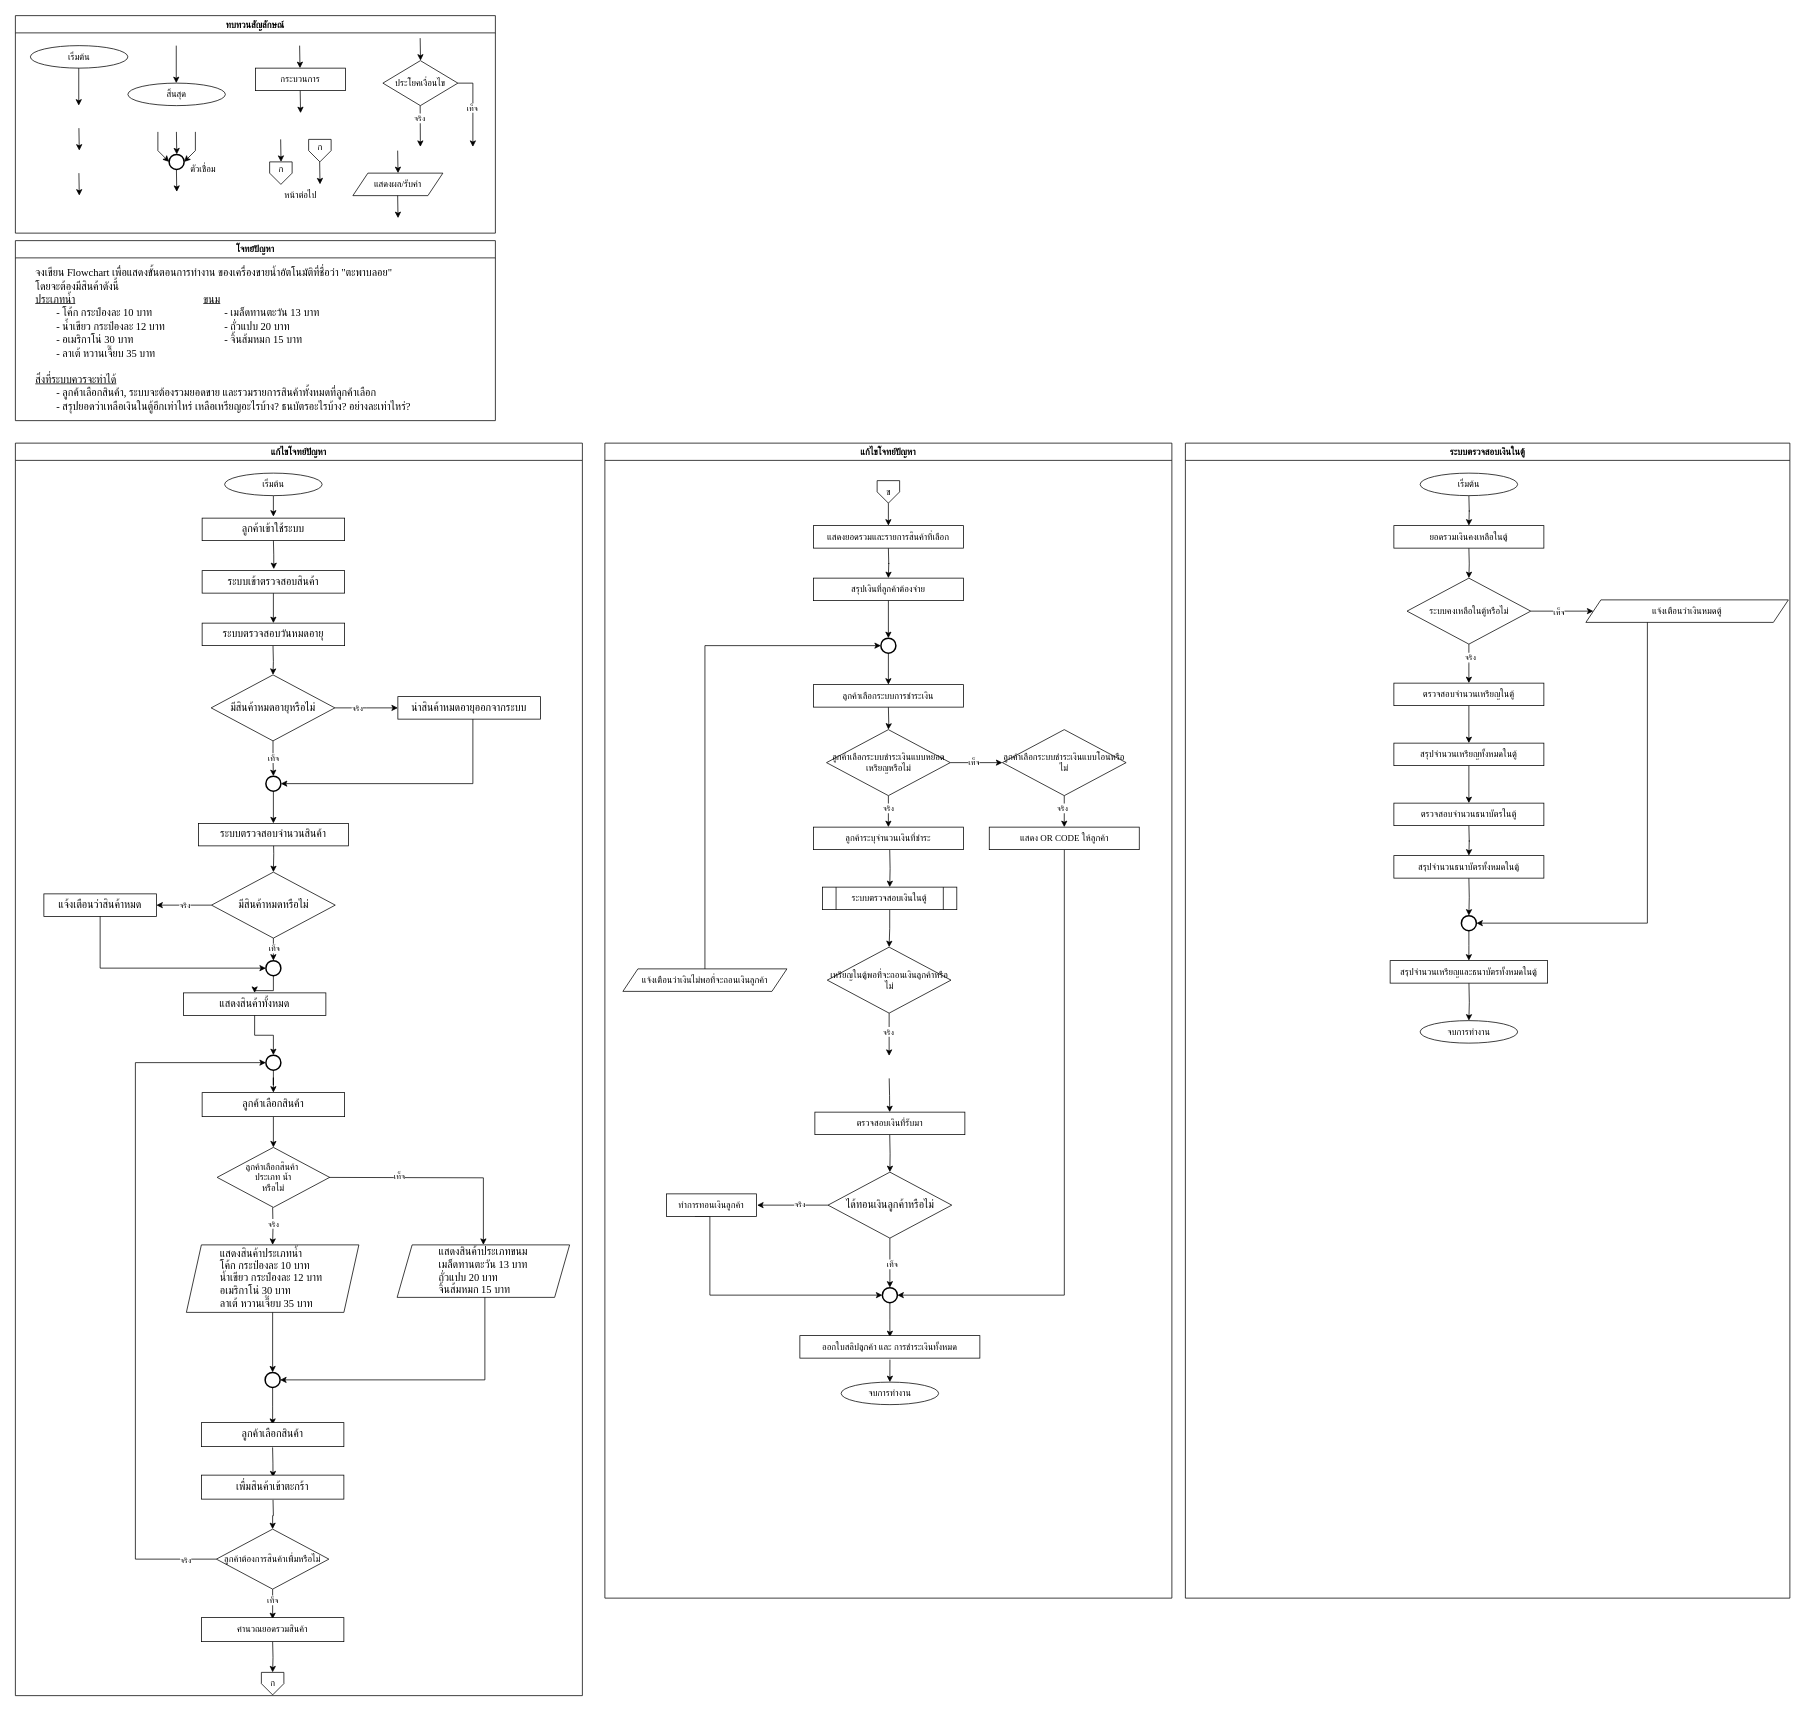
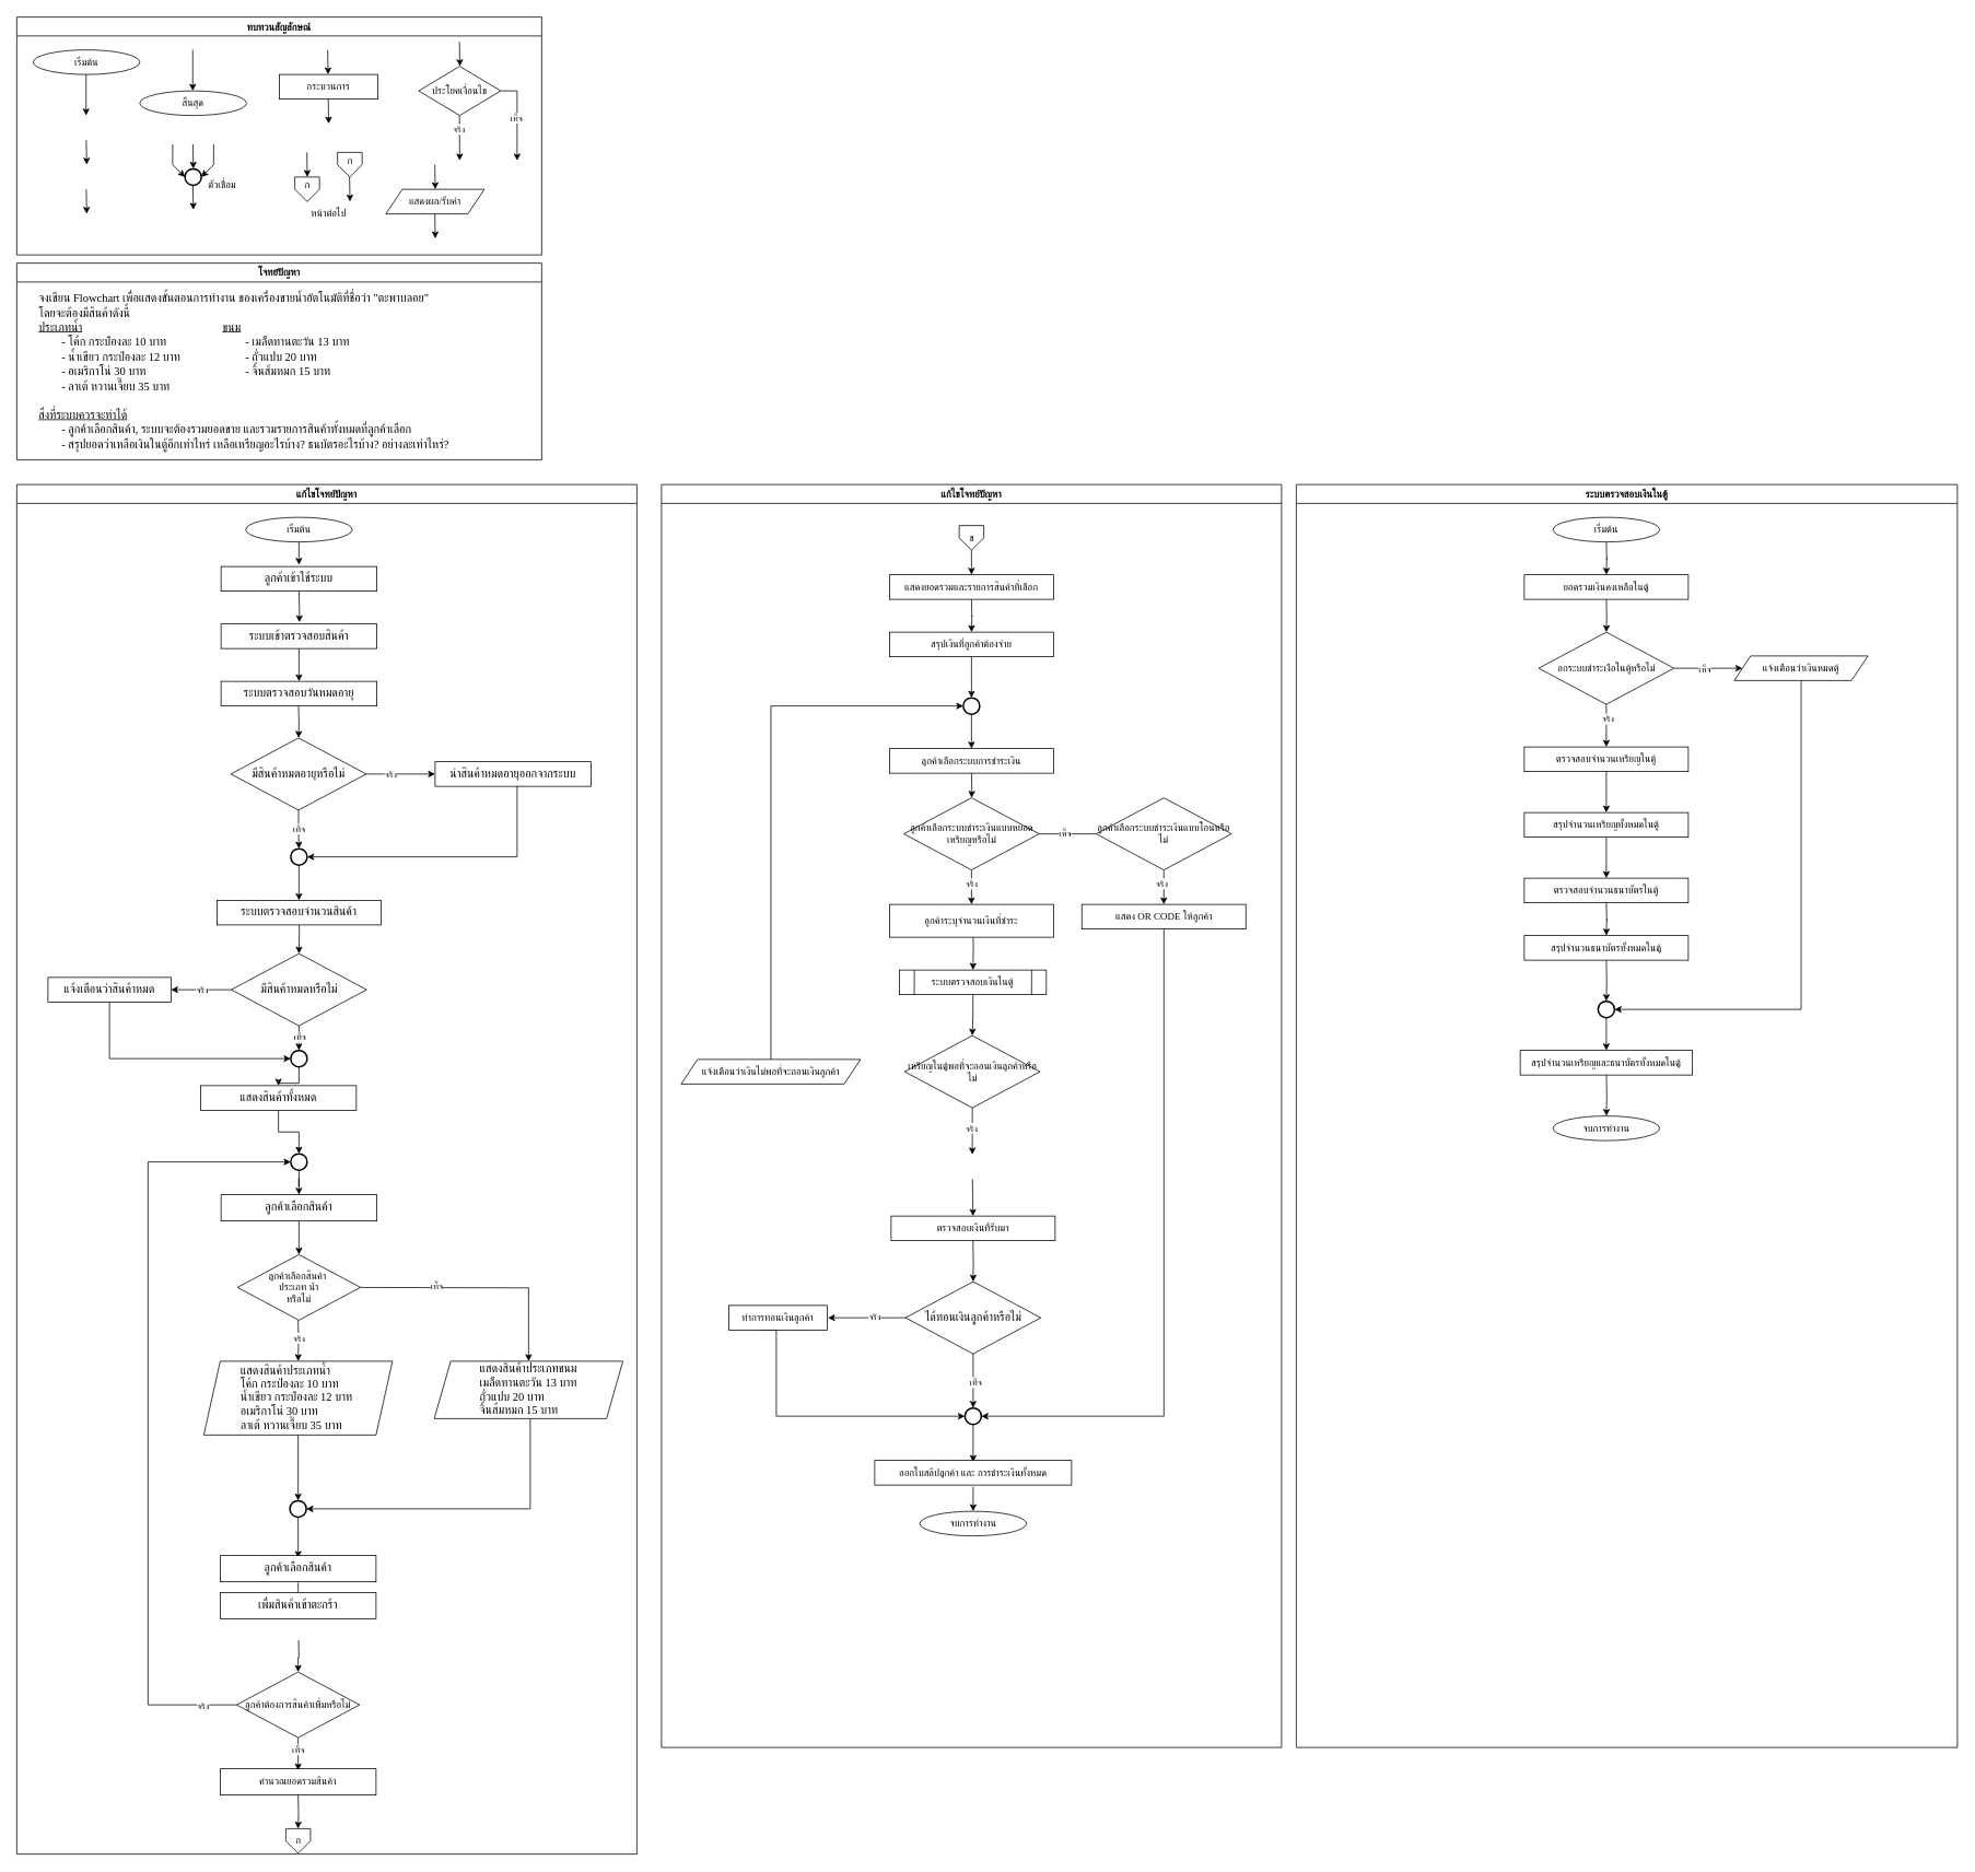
- <mxCell id="162" value="&lt;font&gt;ระบบคงเหลือในตู้หรือไม่&lt;/font&gt;" style="rhombus;whiteSpace=wrap;html=1;fontFamily=Sarabun;fontSource=https://fonts.googleapis.com/css?family=Sarabun;" vertex="1" parent="151"><mxGeometry x="295.5" y="180" width="165" height="88" as="geometry" /></mxCell>
+ <mxCell id="162" value="&lt;font&gt;อกระบบชำระเงือในตู้หรือไม่&lt;/font&gt;" style="rhombus;whiteSpace=wrap;html=1;fontFamily=Sarabun;fontSource=https://fonts.googleapis.com/css?family=Sarabun;" vertex="1" parent="151"><mxGeometry x="295.5" y="180" width="165" height="88" as="geometry" /></mxCell>
- <mxCell id="164" value="&lt;div style=&quot;&quot;&gt;แจ้งเตือนว่าเงินหมดตู้&lt;/div&gt;" style="shape=parallelogram;perimeter=parallelogramPerimeter;whiteSpace=wrap;html=1;fixedSize=1;fontFamily=Sarabun;fontSource=https://fonts.googleapis.com/css?family=Sarabun;align=center;" vertex="1" parent="151"><mxGeometry x="534" y="209" width="270" height="30" as="geometry" /></mxCell>
+ <mxCell id="164" value="&lt;div style=&quot;&quot;&gt;แจ้งเตือนว่าเงินหมดตู้&lt;/div&gt;" style="shape=parallelogram;perimeter=parallelogramPerimeter;whiteSpace=wrap;html=1;fixedSize=1;fontFamily=Sarabun;fontSource=https://fonts.googleapis.com/css?family=Sarabun;align=center;" vertex="1" parent="151"><mxGeometry x="534" y="209" width="163" height="30" as="geometry" /></mxCell>
- <mxCell id="113" style="edgeStyle=orthogonalEdgeStyle;rounded=0;orthogonalLoop=1;jettySize=auto;html=1;" edge="1" parent="101" source="115" target="118"><mxGeometry relative="1" as="geometry" /></mxCell>
+ <mxCell id="113" style="edgeStyle=orthogonalEdgeStyle;rounded=0;orthogonalLoop=1;jettySize=auto;html=1;endArrow=none;" edge="1" parent="101" source="115" target="118"><mxGeometry relative="1" as="geometry" /></mxCell>
- <mxCell id="142" value="ลูกค้าระบุจำนวนเงินที่ชำระ" style="rounded=0;whiteSpace=wrap;html=1;fontFamily=Sarabun;fontSource=https://fonts.googleapis.com/css?family=Sarabun;" vertex="1" parent="101"><mxGeometry x="278" y="512" width="200" height="30" as="geometry" /></mxCell>
+ <mxCell id="142" value="ลูกค้าระบุจำนวนเงินที่ชำระ" style="rounded=0;whiteSpace=wrap;html=1;fontFamily=Sarabun;fontSource=https://fonts.googleapis.com/css?family=Sarabun;" vertex="1" parent="101"><mxGeometry x="278" y="512" width="200" height="40" as="geometry" /></mxCell>
- <mxCell id="87" value="&lt;span style=&quot;font-size: 14px; text-align: left; text-wrap-mode: nowrap;&quot;&gt;เพื่มสินค้าเข้าตะกร้า&lt;/span&gt;" style="rounded=0;whiteSpace=wrap;html=1;fontFamily=Sarabun;fontSource=https://fonts.googleapis.com/css?family=Sarabun;" vertex="1" parent="34"><mxGeometry x="248" y="1376" width="190" height="32" as="geometry" /></mxCell>
+ <mxCell id="87" value="&lt;span style=&quot;font-size: 14px; text-align: left; text-wrap-mode: nowrap;&quot;&gt;เพื่มสินค้าเข้าตะกร้า&lt;/span&gt;" style="rounded=0;whiteSpace=wrap;html=1;fontFamily=Sarabun;fontSource=https://fonts.googleapis.com/css?family=Sarabun;" vertex="1" parent="34"><mxGeometry x="248" y="1351" width="190" height="32" as="geometry" /></mxCell>
